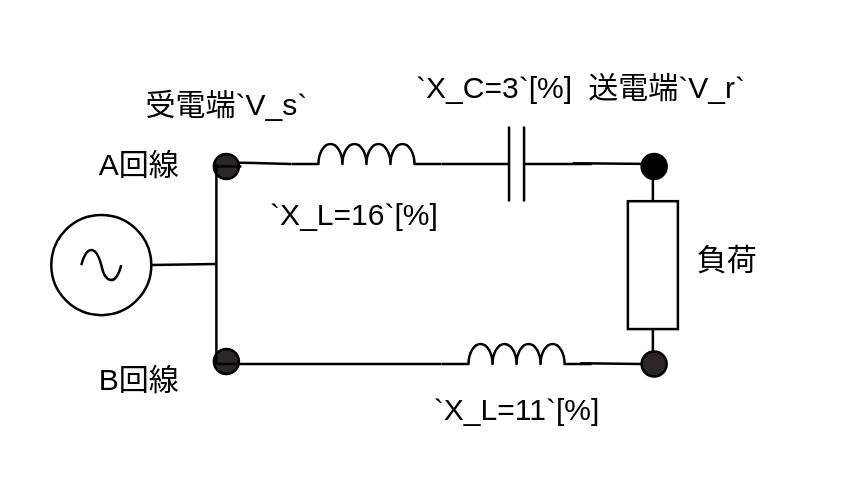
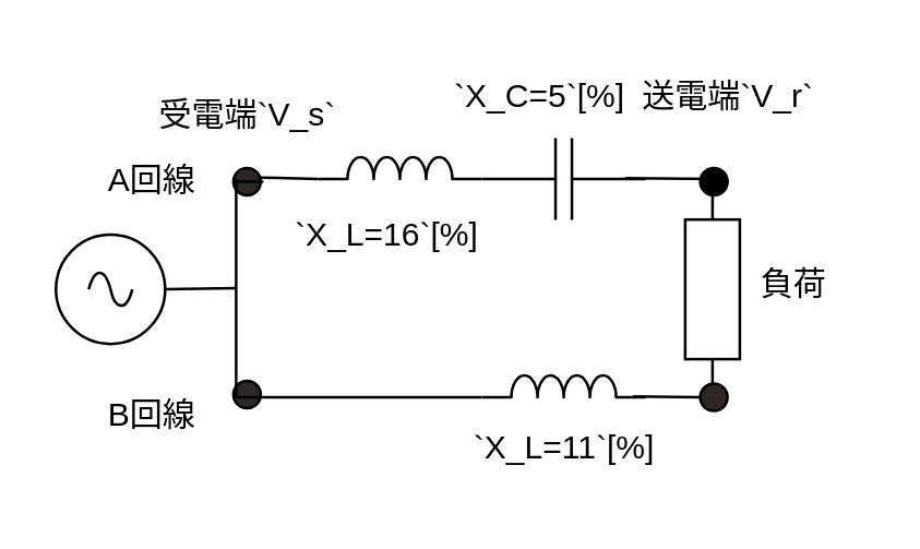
- <mxCell id="25" value="`X_C=3`[%]" style="text;html=1;align=center;verticalAlign=middle;resizable=0;points=[];autosize=1;strokeColor=none;fillColor=none;" vertex="1" parent="1"><mxGeometry x="152" y="20" width="90" height="30" as="geometry" /></mxCell>
+ <mxCell id="25" value="`X_C=5`[%]" style="text;html=1;align=center;verticalAlign=middle;resizable=0;points=[];autosize=1;strokeColor=none;fillColor=none;" vertex="1" parent="1"><mxGeometry x="152" y="20" width="90" height="30" as="geometry" /></mxCell>
